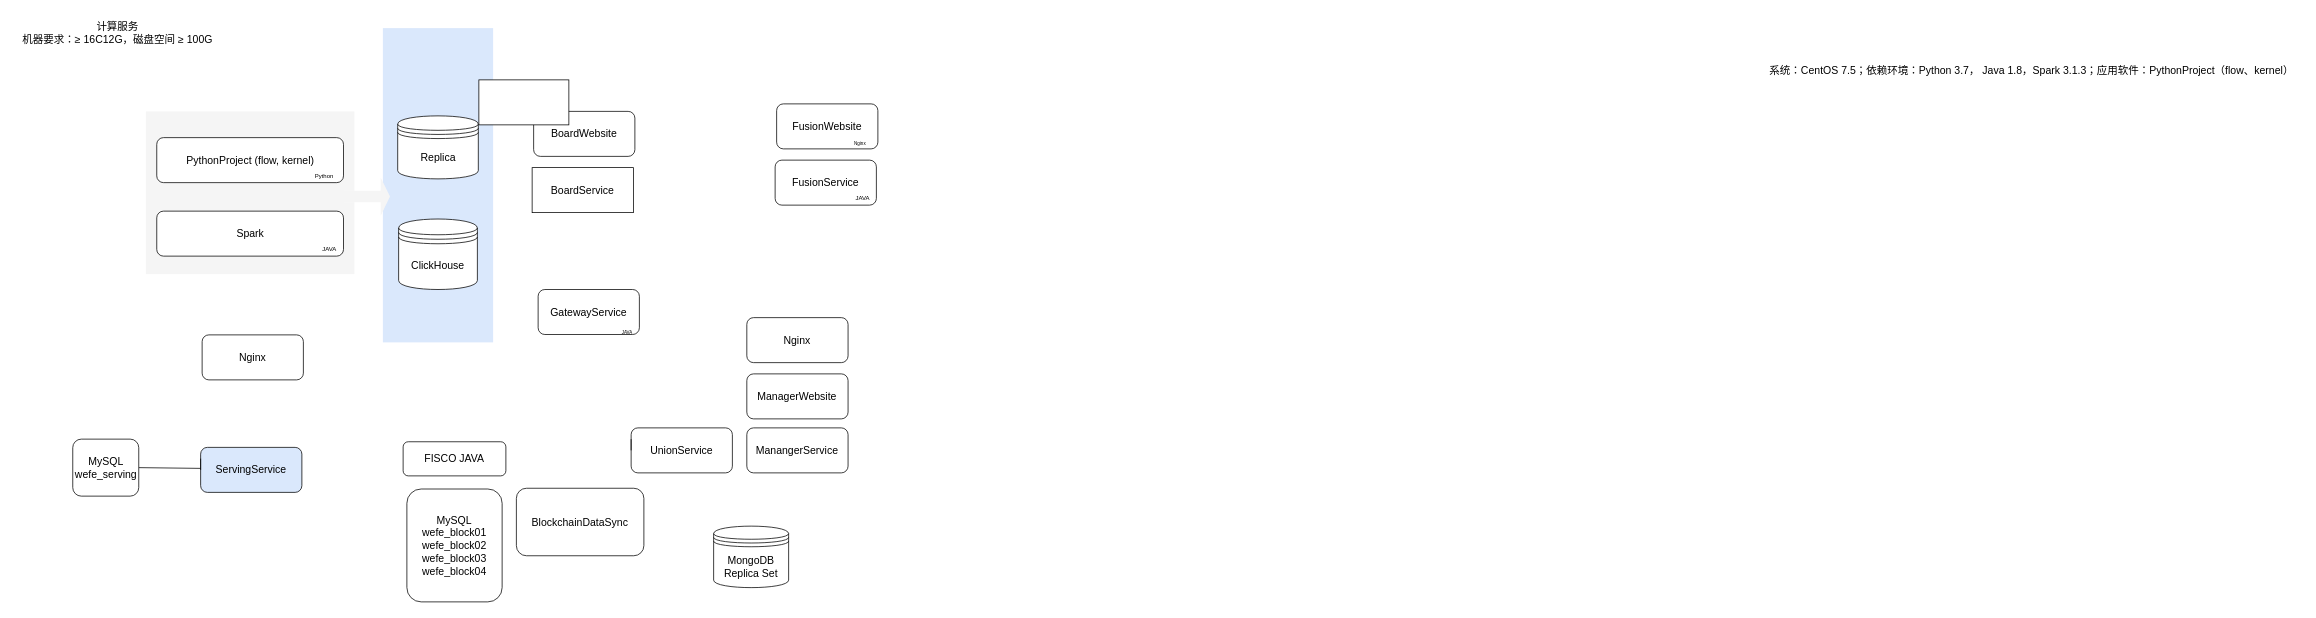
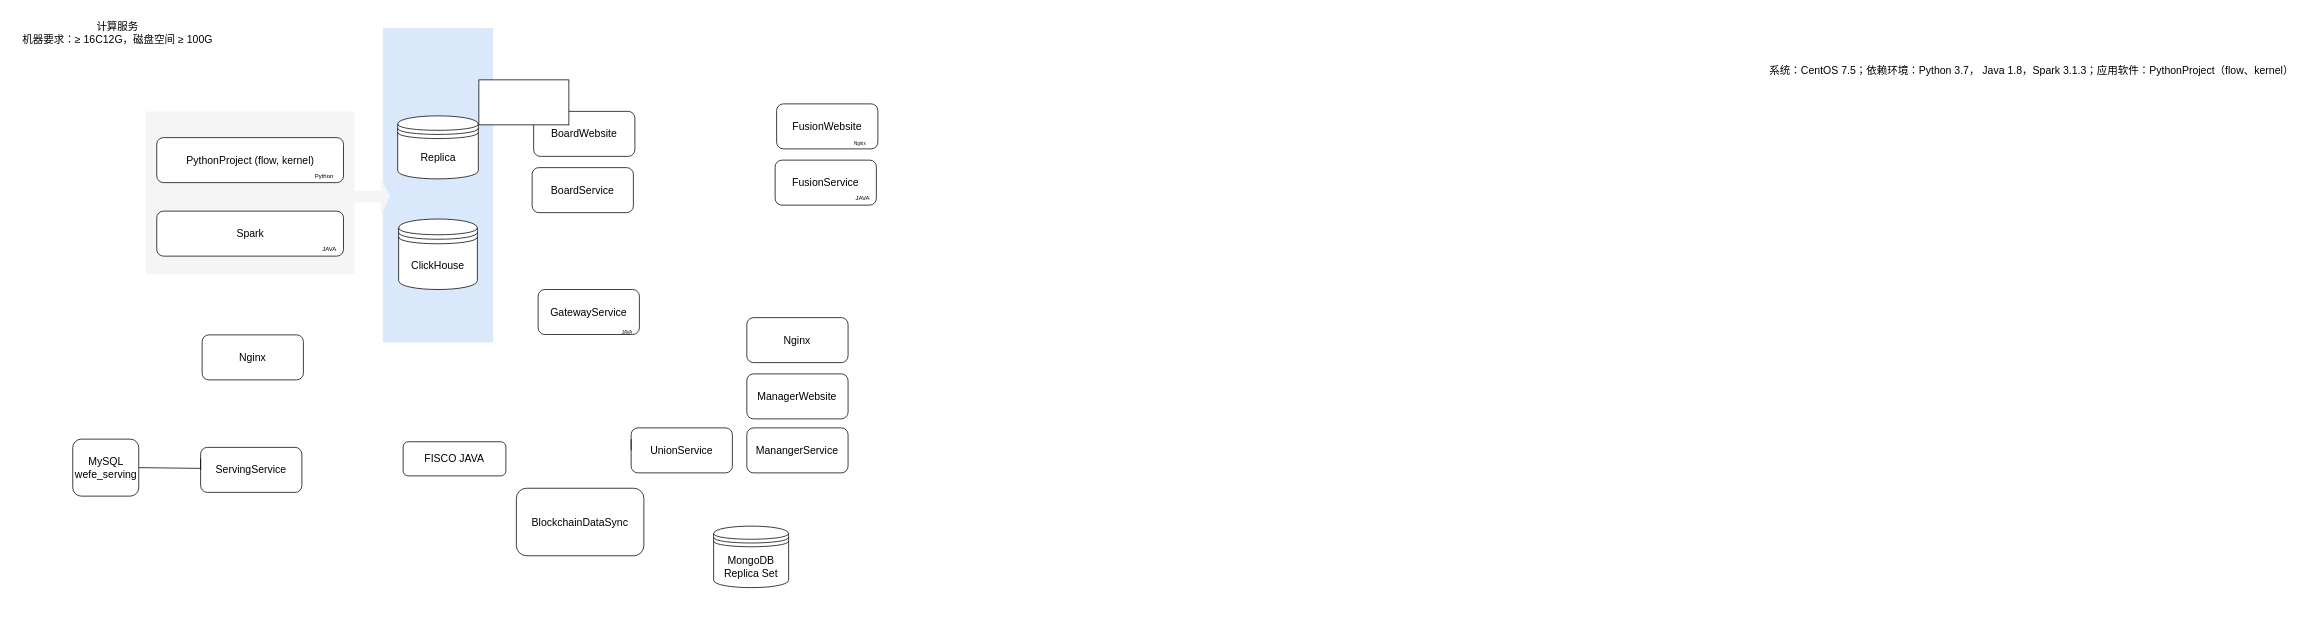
- <mxCell id="7" value="BoardService" style="whiteSpace=wrap;html=1;fontSize=14;rounded=0;" vertex="1" parent="1"><mxGeometry x="709" y="223" width="135" height="60" as="geometry" /></mxCell>
+ <mxCell id="7" value="BoardService" style="rounded=1;whiteSpace=wrap;html=1;fontSize=14;" vertex="1" parent="1"><mxGeometry x="709" y="223" width="135" height="60" as="geometry" /></mxCell>
- <mxCell id="13" value="ServingService" style="rounded=1;whiteSpace=wrap;html=1;fontSize=14;fillColor=#dae8fc;" vertex="1" parent="1"><mxGeometry x="267" y="596" width="135" height="60" as="geometry" /></mxCell>
+ <mxCell id="13" value="ServingService" style="rounded=1;whiteSpace=wrap;html=1;fontSize=14;" vertex="1" parent="1"><mxGeometry x="267" y="596" width="135" height="60" as="geometry" /></mxCell>
- <mxCell id="25" value="MySQL&lt;br&gt;wefe_block01&lt;br&gt;wefe_block02&lt;br&gt;wefe_block03&lt;br&gt;wefe_block04" style="rounded=1;whiteSpace=wrap;html=1;fontSize=14;" vertex="1" parent="1"><mxGeometry x="542" y="651.5" width="127" height="150.5" as="geometry" /></mxCell>
